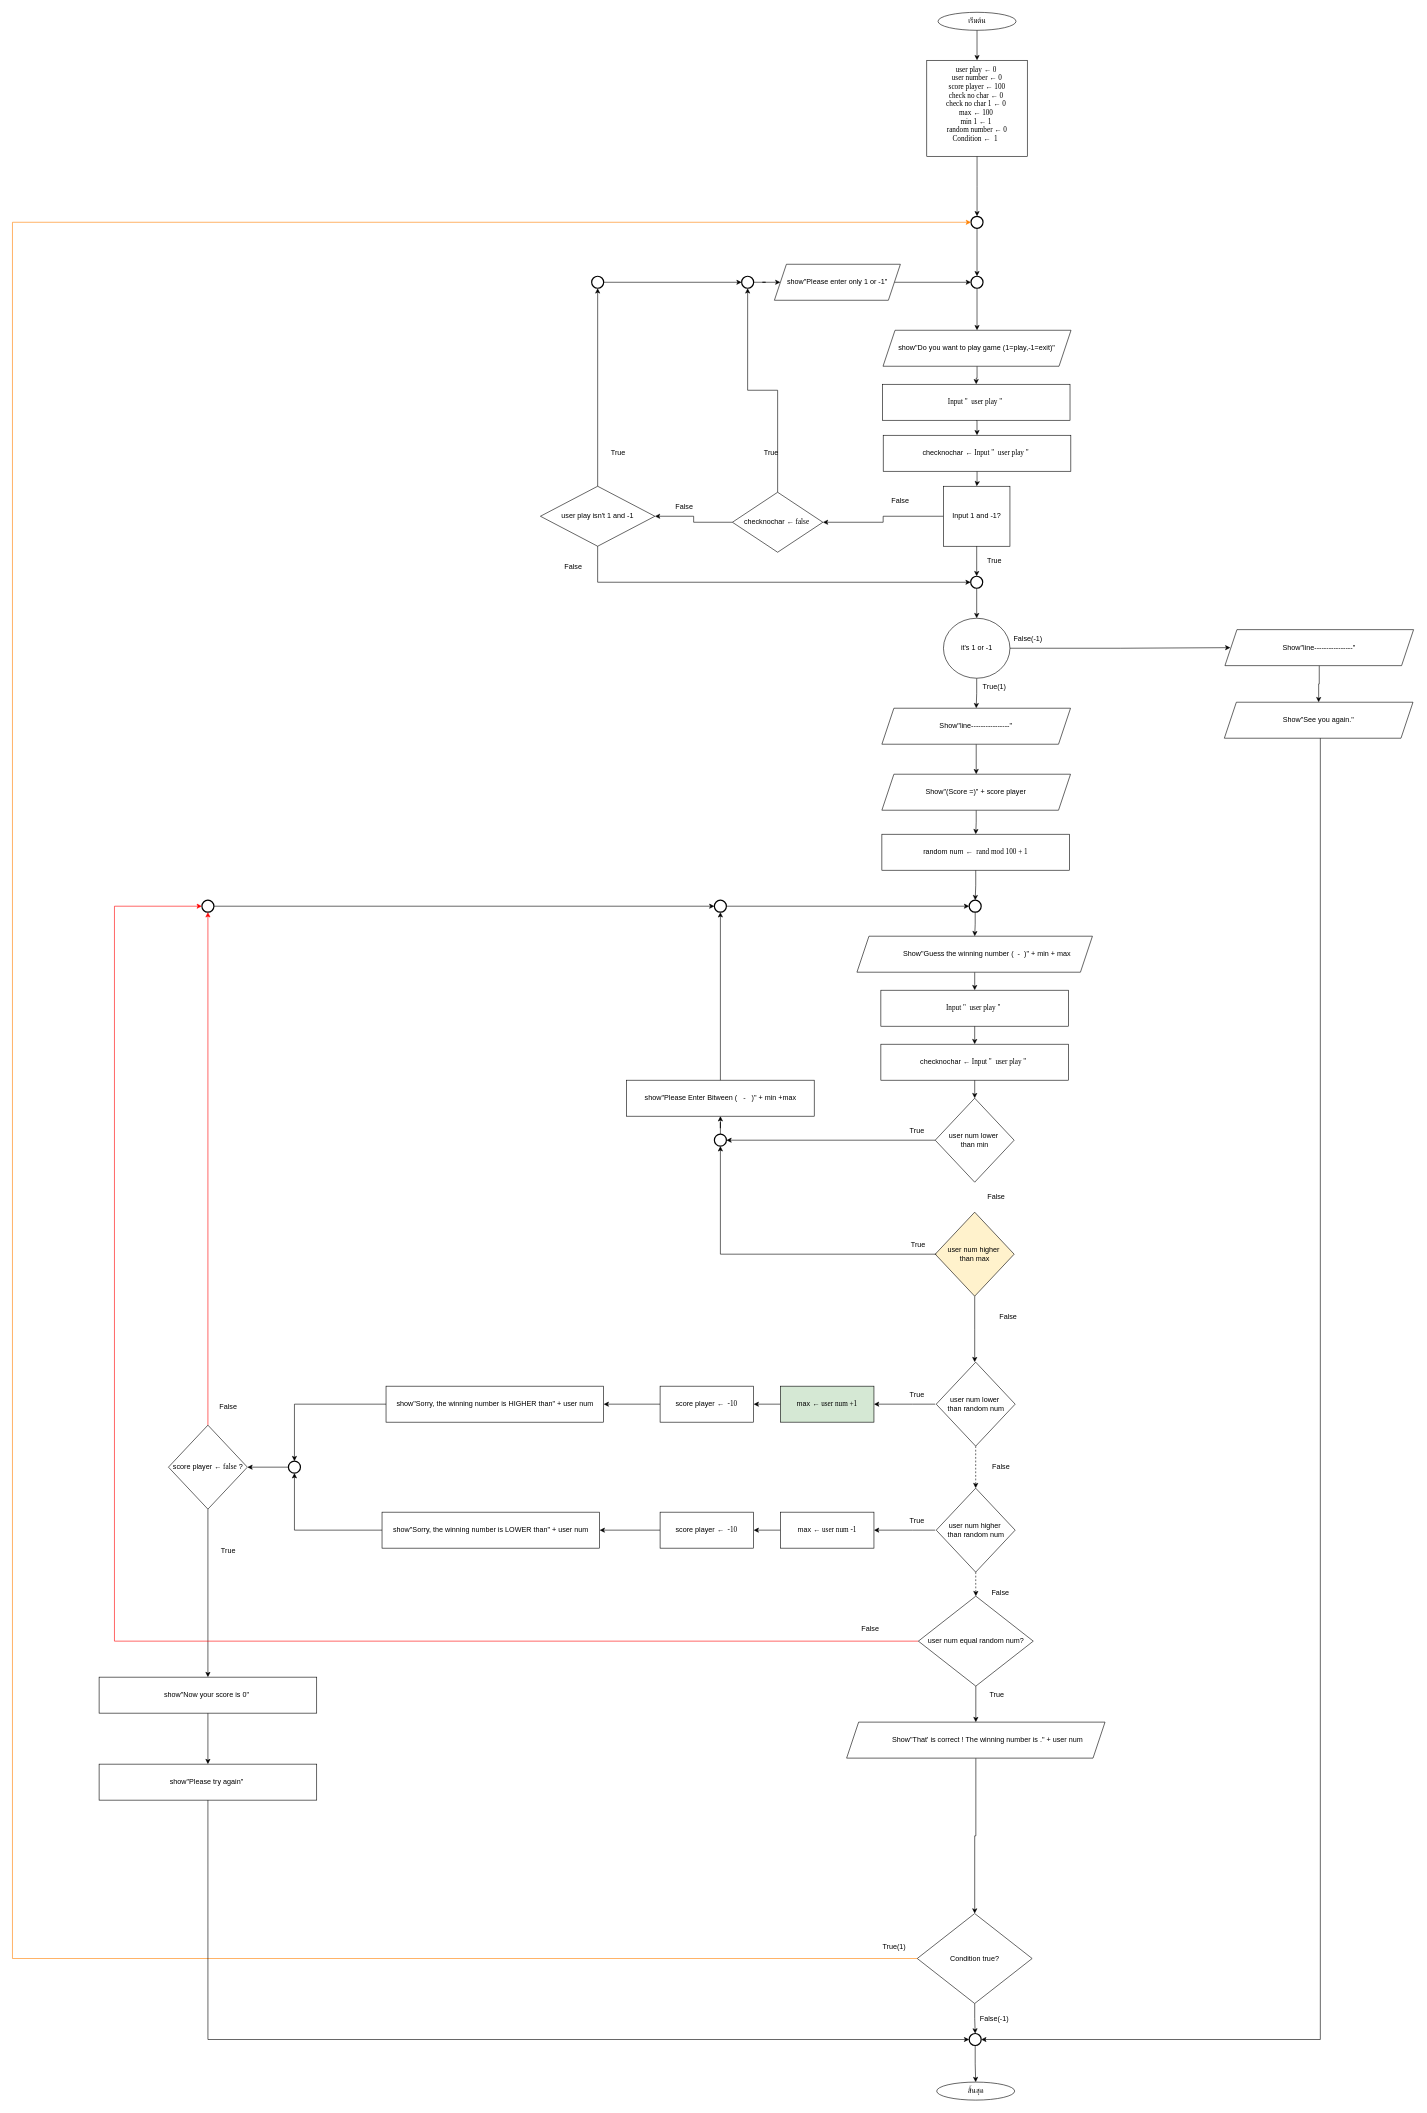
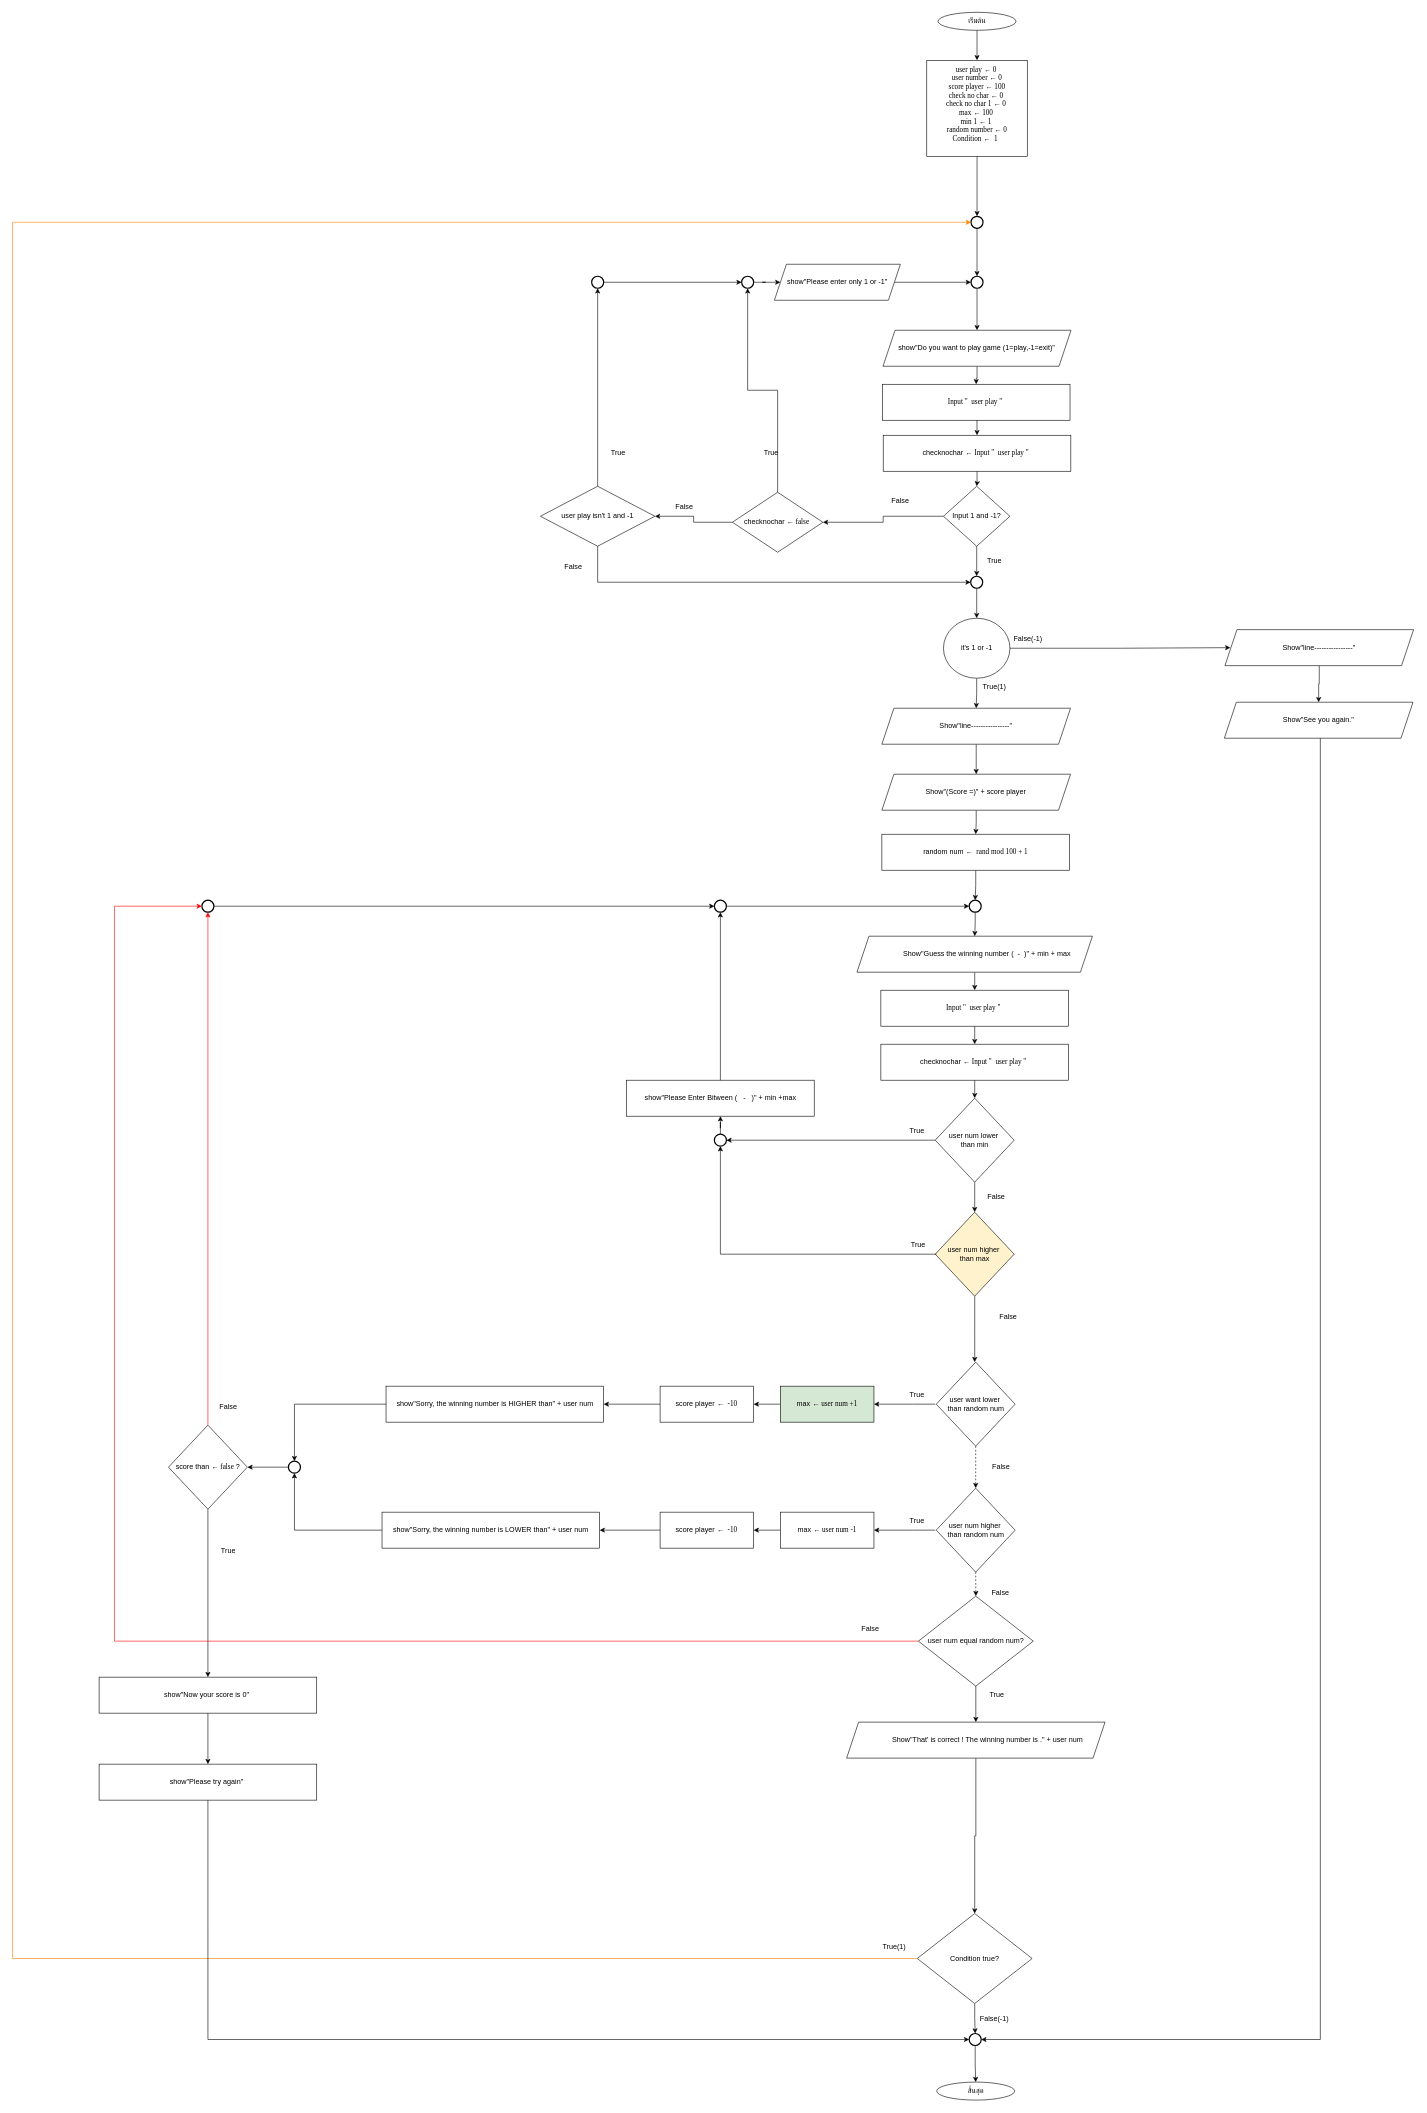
- <mxCell id="13" value="Input 1 and -1?" style="whiteSpace=wrap;html=1;rounded=0;" vertex="1" parent="1"><mxGeometry x="1571.8" y="810" width="110.83" height="100" as="geometry" /></mxCell>
+ <mxCell id="13" value="Input 1 and -1?" style="rhombus;whiteSpace=wrap;html=1;" vertex="1" parent="1"><mxGeometry x="1571.8" y="810" width="110.83" height="100" as="geometry" /></mxCell>
+ <mxCell id="57" value="" style="edgeStyle=orthogonalEdgeStyle;rounded=0;orthogonalLoop=1;jettySize=auto;html=1;" edge="1" parent="1" source="58" target="62"><mxGeometry relative="1" as="geometry" /></mxCell>
- <mxCell id="76" value="user num &lt;font style=&quot;color: light-dark(rgb(0, 0, 0), rgb(0, 204, 0));&quot;&gt;lower&lt;/font&gt;&amp;nbsp;&lt;div&gt;than random num&lt;/div&gt;" style="rhombus;whiteSpace=wrap;html=1;" vertex="1" parent="1"><mxGeometry x="1559.75" y="2270" width="131.56" height="140" as="geometry" /></mxCell>
+ <mxCell id="76" value="user want &lt;font style=&quot;color: light-dark(rgb(0, 0, 0), rgb(0, 204, 0));&quot;&gt;lower&lt;/font&gt;&amp;nbsp;&lt;div&gt;than random num&lt;/div&gt;" style="rhombus;whiteSpace=wrap;html=1;" vertex="1" parent="1"><mxGeometry x="1559.75" y="2270" width="131.56" height="140" as="geometry" /></mxCell>
- <mxCell id="90" value="score player&amp;nbsp;&lt;span style=&quot;font-family: Sarabun;&quot;&gt;← &lt;font style=&quot;color: light-dark(rgb(0, 0, 0), rgb(255, 0, 0));&quot;&gt;false&lt;/font&gt;&lt;/span&gt;&amp;nbsp;?" style="rhombus;whiteSpace=wrap;html=1;" vertex="1" parent="1"><mxGeometry x="280" y="2375" width="131.56" height="140" as="geometry" /></mxCell>
+ <mxCell id="90" value="score than&amp;nbsp;&lt;span style=&quot;font-family: Sarabun;&quot;&gt;← &lt;font style=&quot;color: light-dark(rgb(0, 0, 0), rgb(255, 0, 0));&quot;&gt;false&lt;/font&gt;&lt;/span&gt;&amp;nbsp;?" style="rhombus;whiteSpace=wrap;html=1;" vertex="1" parent="1"><mxGeometry x="280" y="2375" width="131.56" height="140" as="geometry" /></mxCell>
